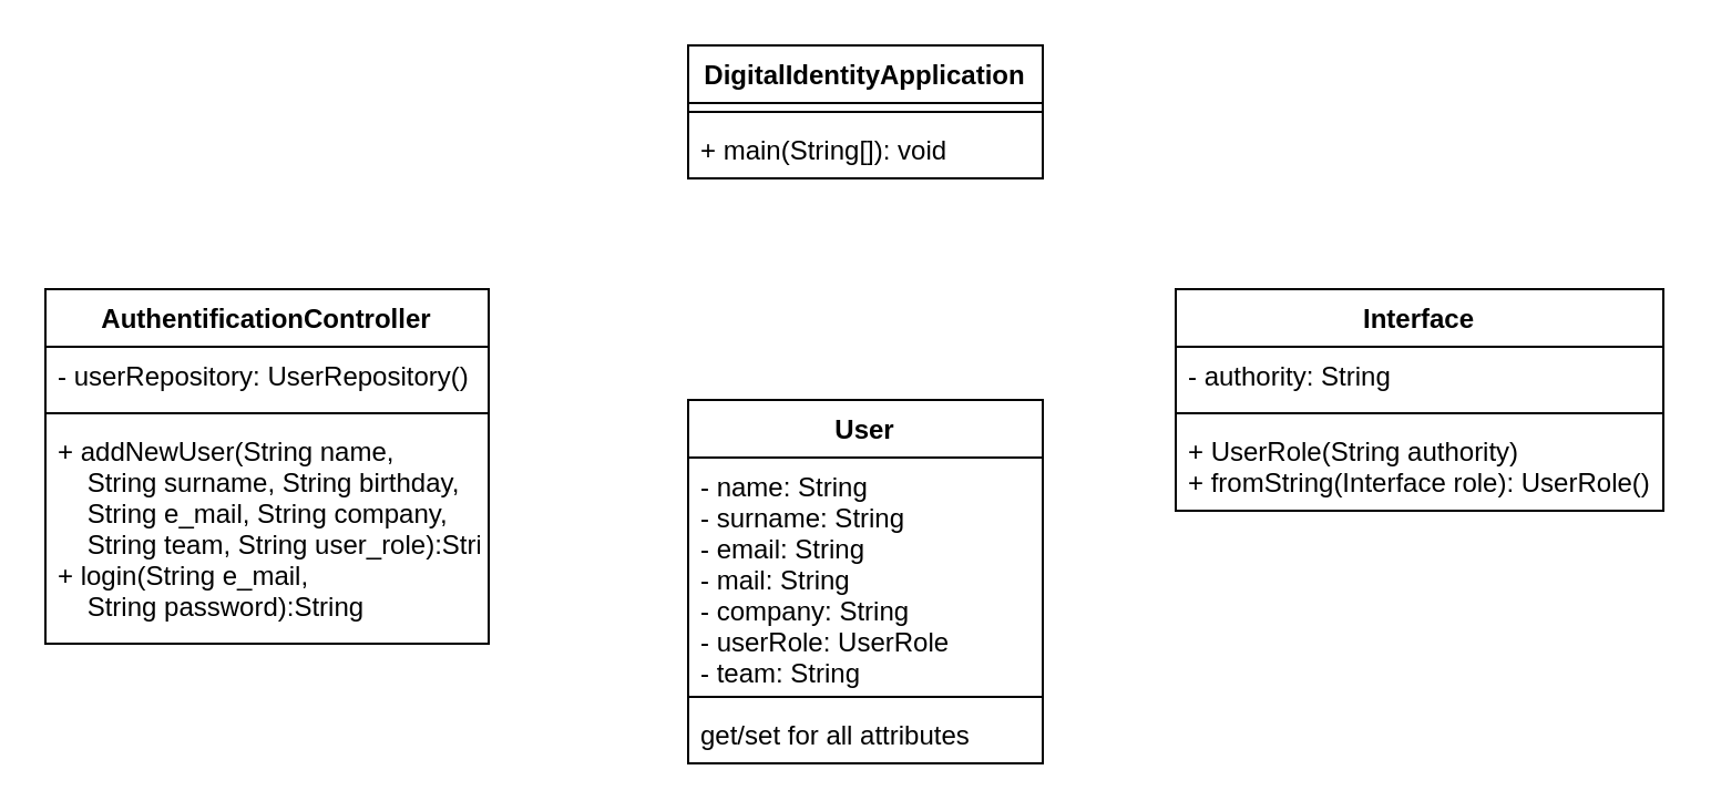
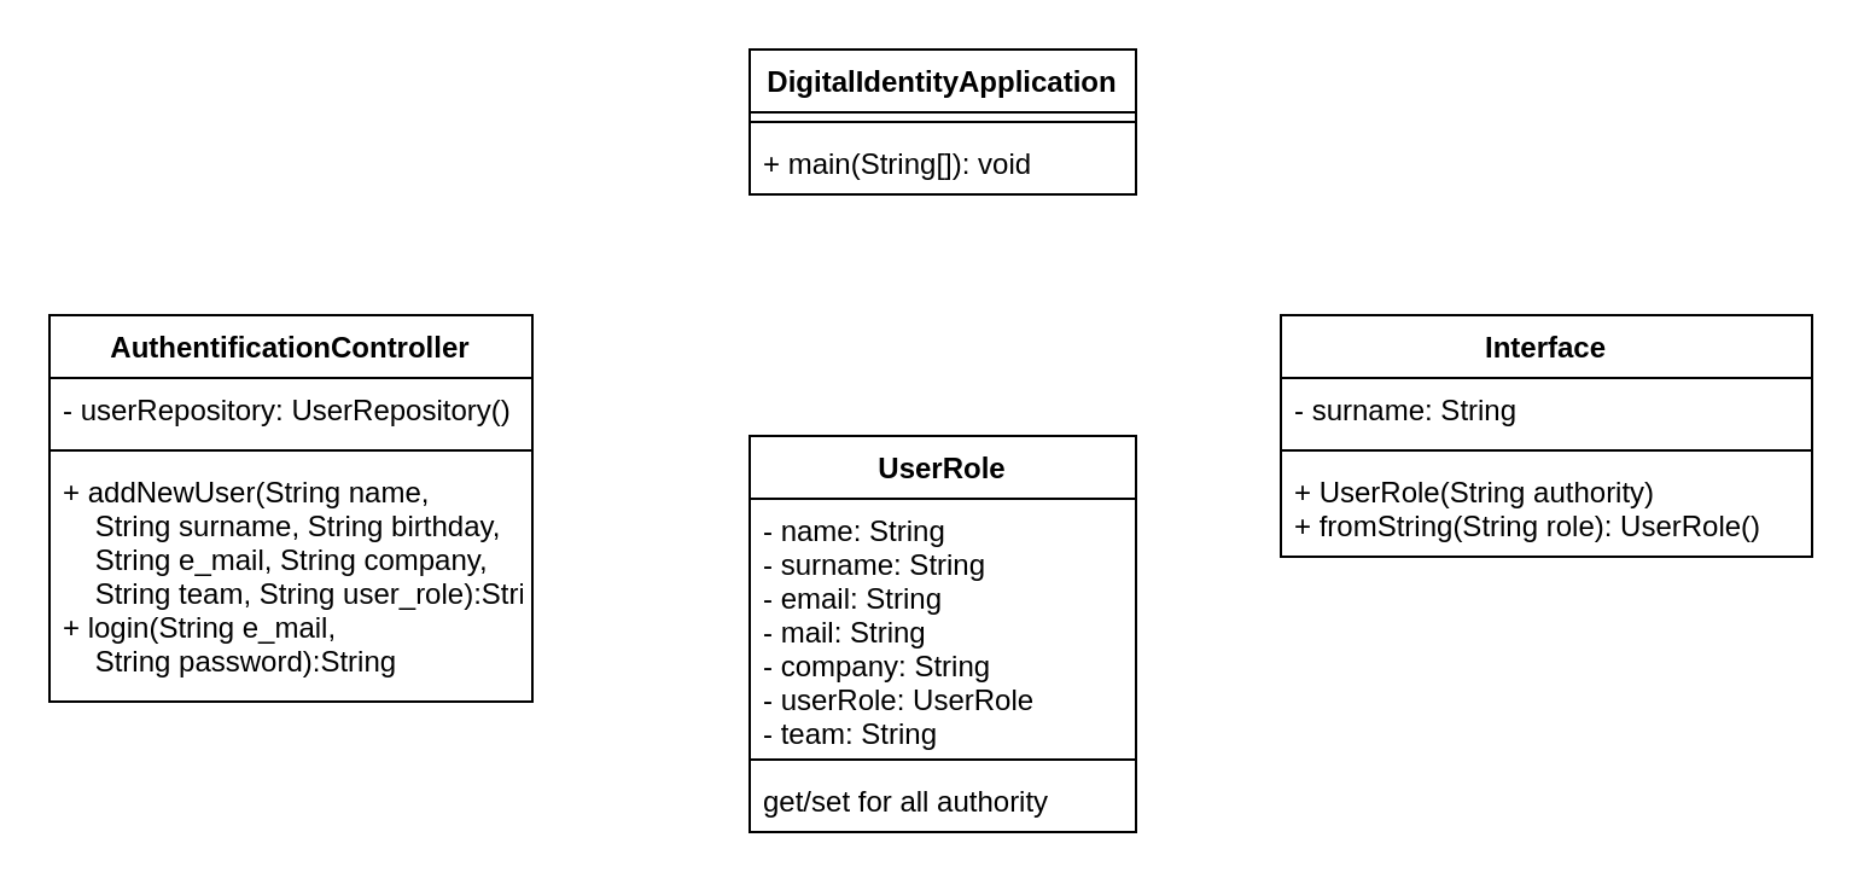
- <mxCell id="14" value="- authority: String" style="text;strokeColor=none;fillColor=none;align=left;verticalAlign=top;spacingLeft=4;spacingRight=4;overflow=hidden;rotatable=0;points=[[0,0.5],[1,0.5]];portConstraint=eastwest;" vertex="1" parent="13"><mxGeometry y="26" width="220" height="26" as="geometry" /></mxCell>
+ <mxCell id="14" value="- surname: String" style="text;strokeColor=none;fillColor=none;align=left;verticalAlign=top;spacingLeft=4;spacingRight=4;overflow=hidden;rotatable=0;points=[[0,0.5],[1,0.5]];portConstraint=eastwest;" vertex="1" parent="13"><mxGeometry y="26" width="220" height="26" as="geometry" /></mxCell>
- <mxCell id="9" value="User" style="swimlane;fontStyle=1;align=center;verticalAlign=top;childLayout=stackLayout;horizontal=1;startSize=26;horizontalStack=0;resizeParent=1;resizeParentMax=0;resizeLast=0;collapsible=1;marginBottom=0;" vertex="1" parent="1"><mxGeometry x="310" y="180" width="160" height="164" as="geometry" /></mxCell>
+ <mxCell id="9" value="UserRole" style="swimlane;fontStyle=1;align=center;verticalAlign=top;childLayout=stackLayout;horizontal=1;startSize=26;horizontalStack=0;resizeParent=1;resizeParentMax=0;resizeLast=0;collapsible=1;marginBottom=0;" vertex="1" parent="1"><mxGeometry x="310" y="180" width="160" height="164" as="geometry" /></mxCell>
- <mxCell id="16" value="+ UserRole(String authority)&#10;+ fromString(Interface role): UserRole()" style="text;strokeColor=none;fillColor=none;align=left;verticalAlign=top;spacingLeft=4;spacingRight=4;overflow=hidden;rotatable=0;points=[[0,0.5],[1,0.5]];portConstraint=eastwest;" vertex="1" parent="13"><mxGeometry y="60" width="220" height="40" as="geometry" /></mxCell>
+ <mxCell id="16" value="+ UserRole(String authority)&#10;+ fromString(String role): UserRole()" style="text;strokeColor=none;fillColor=none;align=left;verticalAlign=top;spacingLeft=4;spacingRight=4;overflow=hidden;rotatable=0;points=[[0,0.5],[1,0.5]];portConstraint=eastwest;" vertex="1" parent="13"><mxGeometry y="60" width="220" height="40" as="geometry" /></mxCell>
- <mxCell id="12" value="get/set for all attributes" style="text;strokeColor=none;fillColor=none;align=left;verticalAlign=top;spacingLeft=4;spacingRight=4;overflow=hidden;rotatable=0;points=[[0,0.5],[1,0.5]];portConstraint=eastwest;" vertex="1" parent="9"><mxGeometry y="138" width="160" height="26" as="geometry" /></mxCell>
+ <mxCell id="12" value="get/set for all authority" style="text;strokeColor=none;fillColor=none;align=left;verticalAlign=top;spacingLeft=4;spacingRight=4;overflow=hidden;rotatable=0;points=[[0,0.5],[1,0.5]];portConstraint=eastwest;" vertex="1" parent="9"><mxGeometry y="138" width="160" height="26" as="geometry" /></mxCell>
